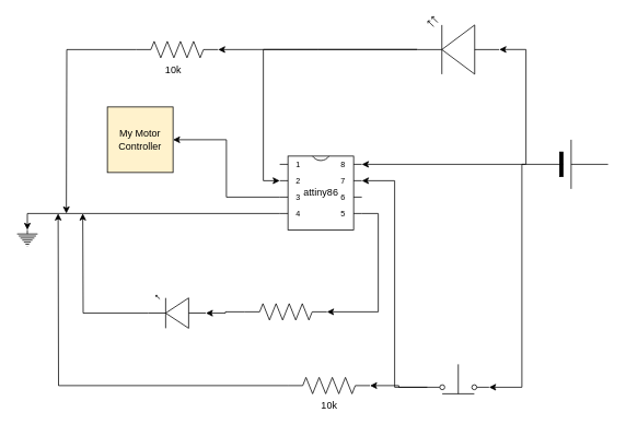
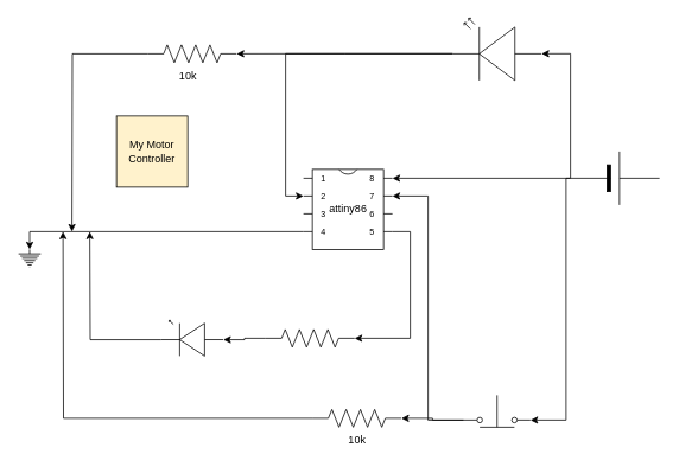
- <mxCell id="26" style="edgeStyle=orthogonalEdgeStyle;rounded=0;orthogonalLoop=1;jettySize=auto;html=1;exitX=0;exitY=0;exitDx=0;exitDy=50;exitPerimeter=0;" edge="1" parent="1" source="4" target="27"><mxGeometry relative="1" as="geometry" /></mxCell>
